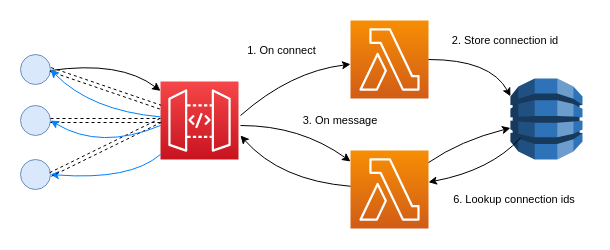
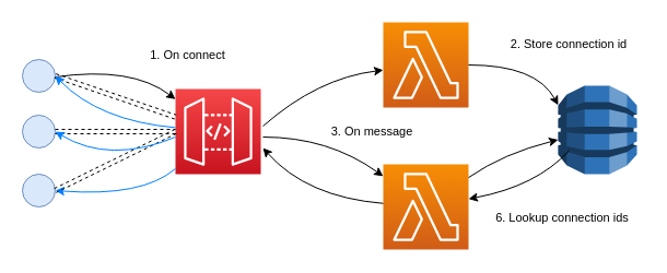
- <mxCell id="18" value="2. Store connection id" style="text;html=1;strokeColor=none;fillColor=none;align=center;verticalAlign=middle;whiteSpace=wrap;rounded=0;fontSize=11;" vertex="1" parent="1"><mxGeometry x="440" y="30" width="130" height="20" as="geometry" /></mxCell>
+ <mxCell id="18" value="2. Store connection id" style="text;html=1;strokeColor=none;fillColor=none;align=center;verticalAlign=middle;whiteSpace=wrap;rounded=0;fontSize=11;" vertex="1" parent="1"><mxGeometry x="455" y="30" width="130" height="20" as="geometry" /></mxCell>
- <mxCell id="8" value="1. On connect" style="text;html=1;strokeColor=none;fillColor=none;align=center;verticalAlign=middle;whiteSpace=wrap;rounded=0;fontSize=11;" vertex="1" parent="1"><mxGeometry x="240" y="40" width="83" height="20" as="geometry" /></mxCell>
+ <mxCell id="8" value="1. On connect" style="text;html=1;strokeColor=none;fillColor=none;align=center;verticalAlign=middle;whiteSpace=wrap;rounded=0;fontSize=11;" vertex="1" parent="1"><mxGeometry x="130" y="40" width="83" height="20" as="geometry" /></mxCell>
